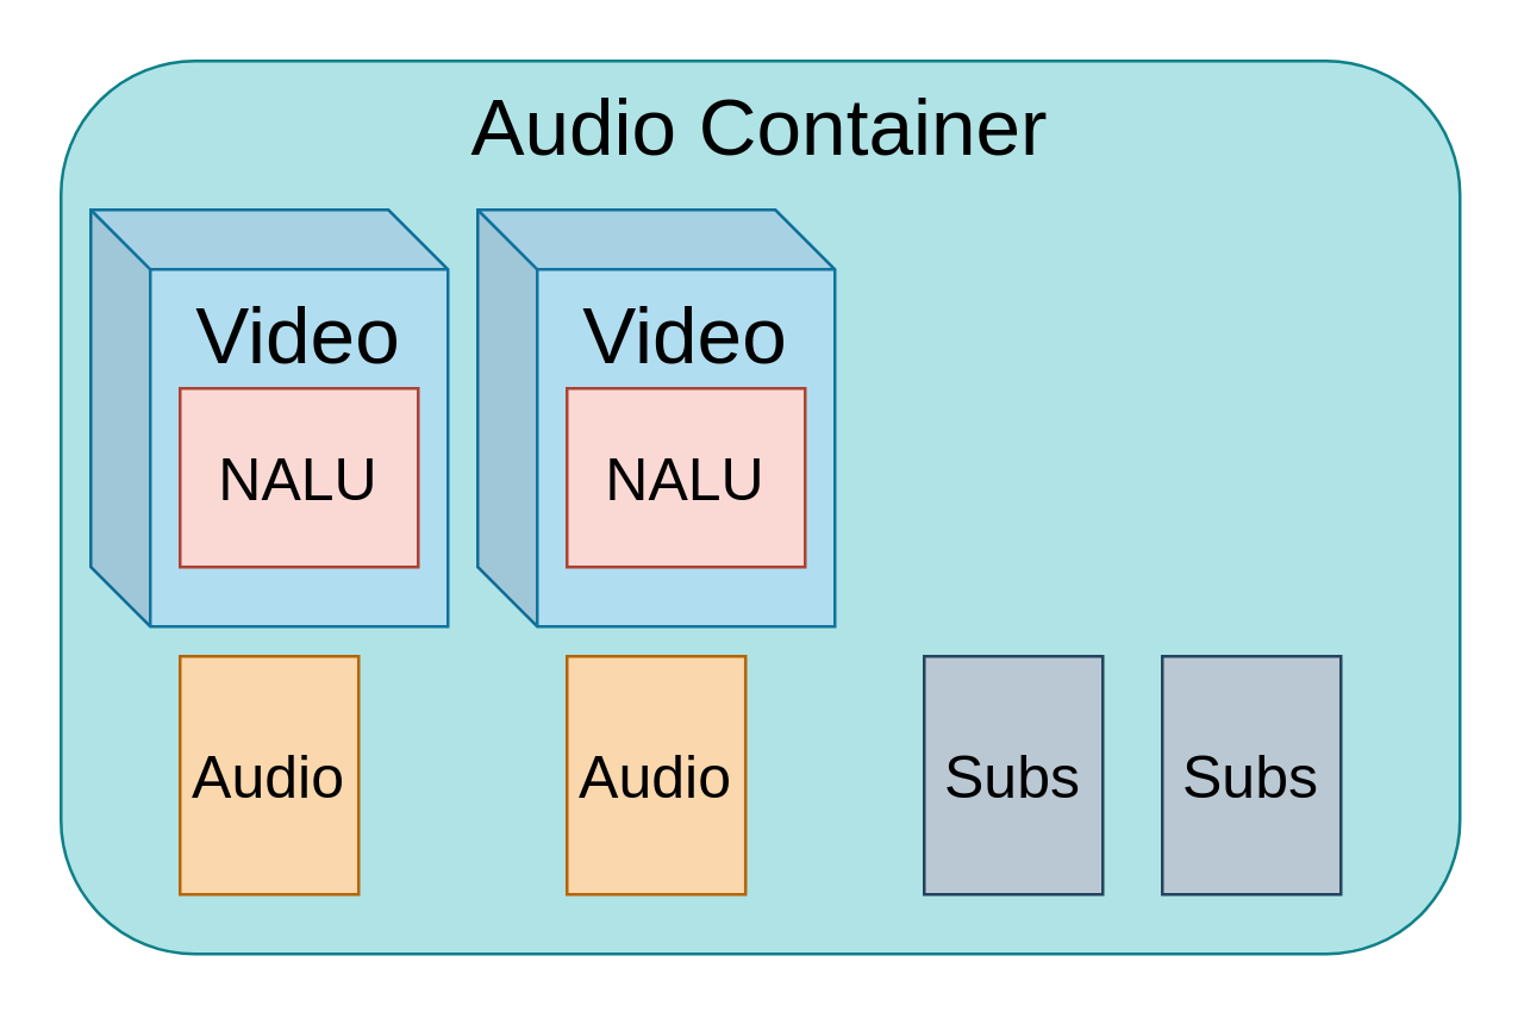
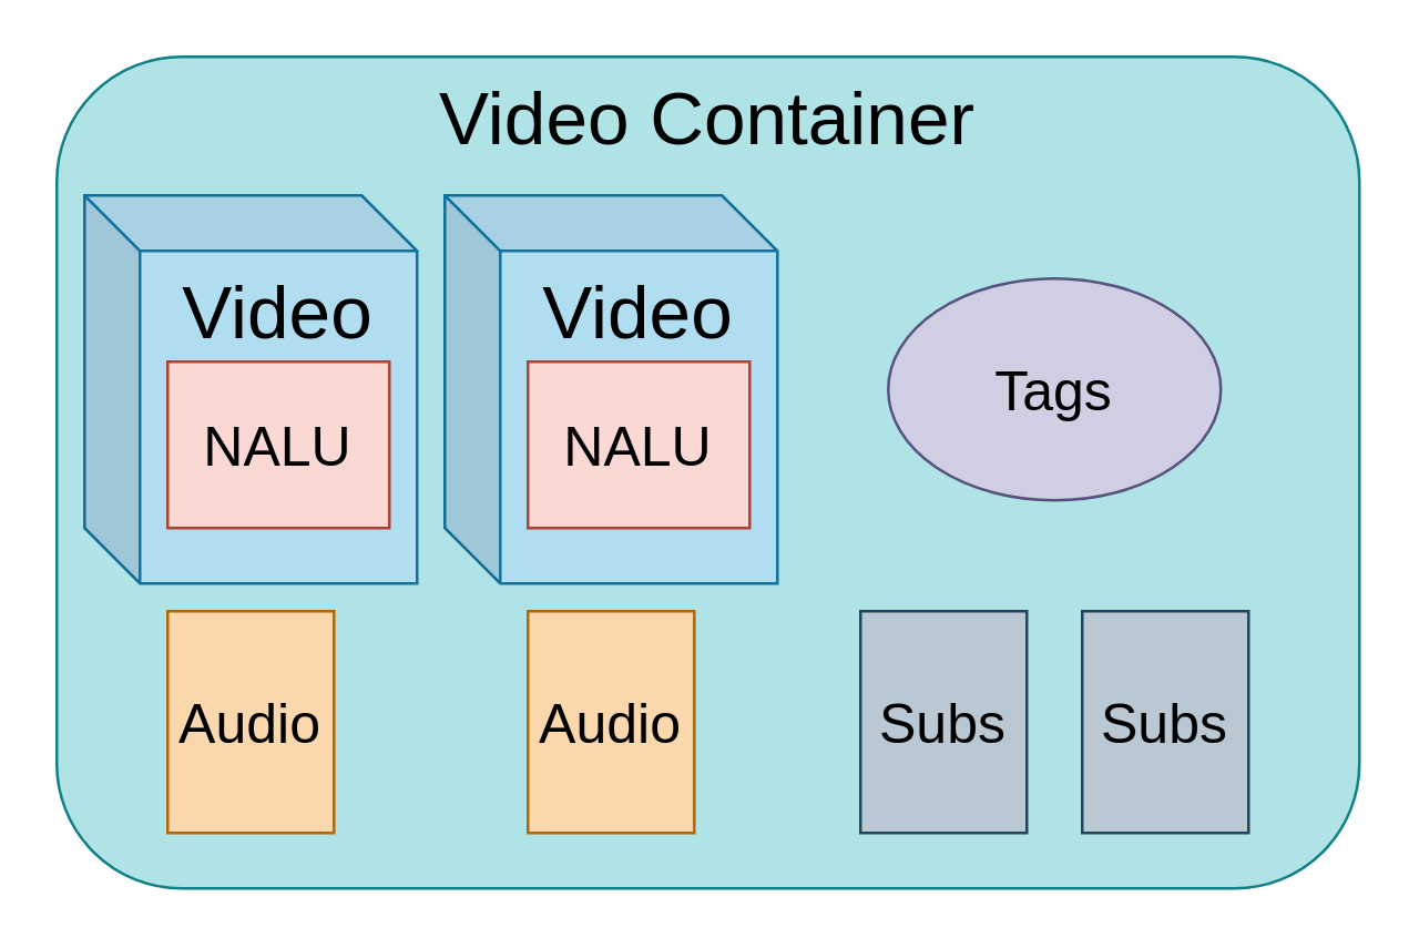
- <mxCell id="2" value="Audio Container" style="rounded=1;whiteSpace=wrap;html=1;fillColor=#b0e3e6;strokeColor=#0e8088;verticalAlign=top;fontSize=27;" vertex="1" parent="1"><mxGeometry x="20" y="20" width="470" height="300" as="geometry" /></mxCell>
+ <mxCell id="2" value="Video Container" style="rounded=1;whiteSpace=wrap;html=1;fillColor=#b0e3e6;strokeColor=#0e8088;verticalAlign=top;fontSize=27;" vertex="1" parent="1"><mxGeometry x="20" y="20" width="470" height="300" as="geometry" /></mxCell>
+ <mxCell id="7" value="Tags" style="ellipse;whiteSpace=wrap;html=1;fontSize=20;fillColor=#d0cee2;strokeColor=#56517e;" vertex="1" parent="1"><mxGeometry x="320" y="100" width="120" height="80" as="geometry" /></mxCell>
